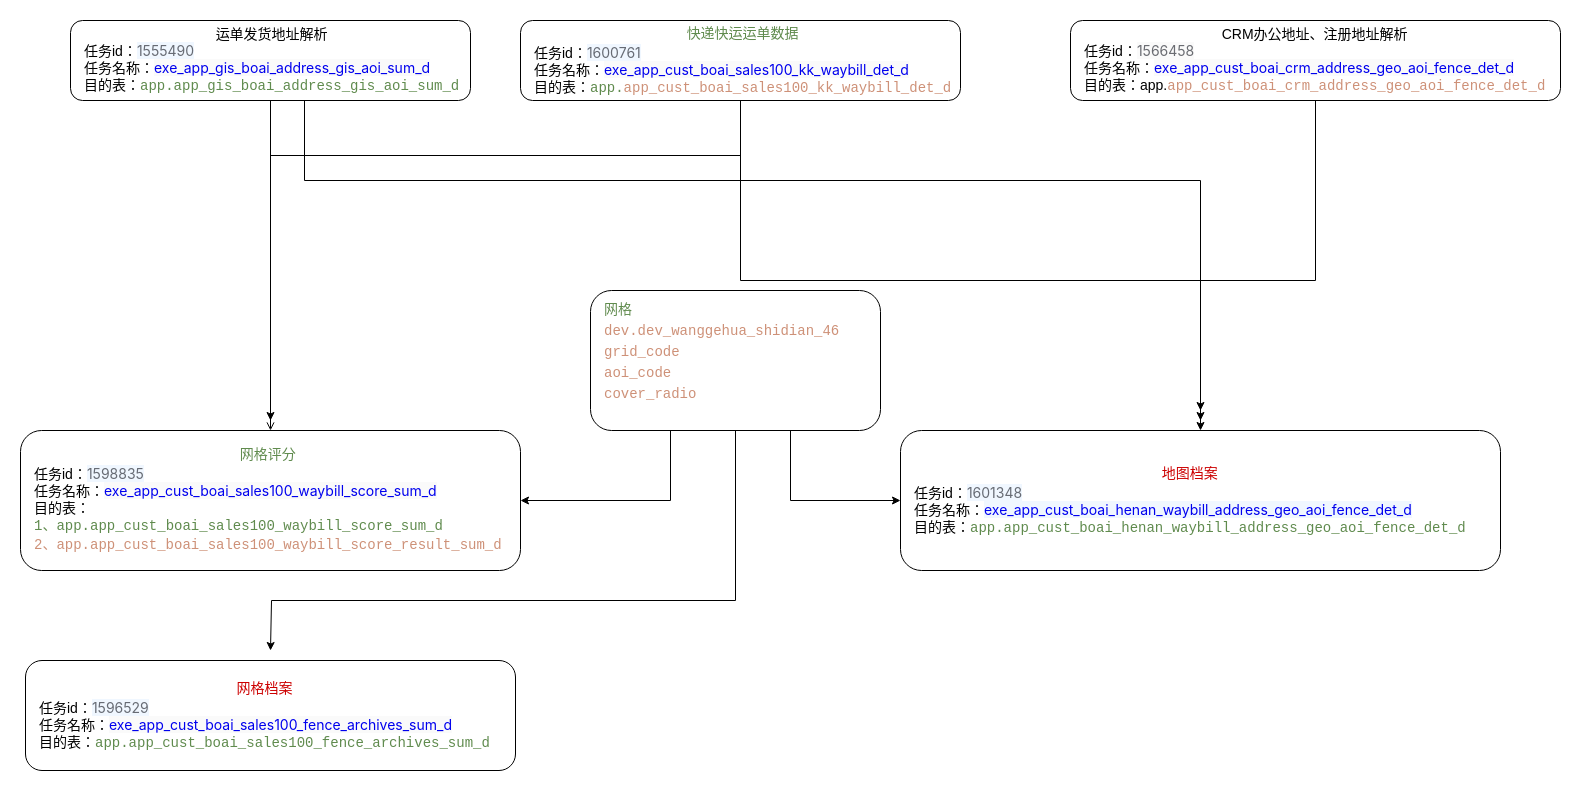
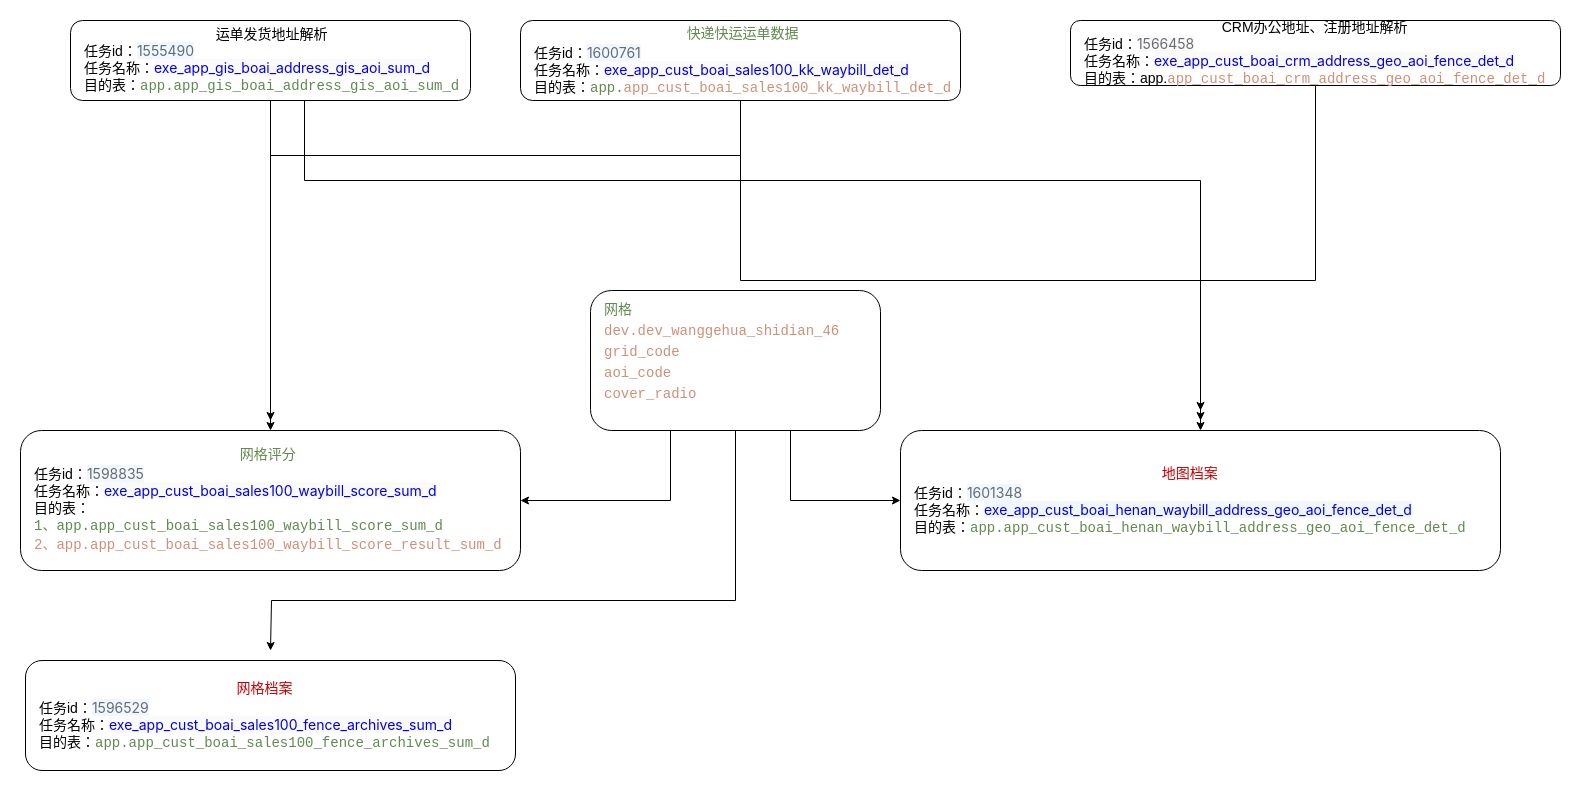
- <mxCell id="6" value="&lt;div style=&quot;text-align: center;&quot;&gt;&lt;span style=&quot;background-color: initial;&quot;&gt;CRM办公地址、注册地址解析&lt;/span&gt;&lt;/div&gt;&lt;div&gt;任务id：&lt;span style=&quot;background-color: rgba(29, 33, 41, 0.02); color: rgba(29, 33, 41, 0.65); font-family: -apple-system, &amp;quot;system-ui&amp;quot;, &amp;quot;Segoe UI&amp;quot;, &amp;quot;PingFang SC&amp;quot;, &amp;quot;Hiragino Sans GB&amp;quot;, &amp;quot;Microsoft YaHei&amp;quot;, &amp;quot;Helvetica Neue&amp;quot;, Helvetica, Arial, sans-serif, &amp;quot;Apple Color Emoji&amp;quot;, &amp;quot;Segoe UI Emoji&amp;quot;, &amp;quot;Segoe UI Symbol&amp;quot;; text-wrap-mode: nowrap;&quot;&gt;1566458&lt;/span&gt;&lt;/div&gt;&lt;div&gt;任务名称：&lt;a style=&quot;text-wrap-mode: nowrap; box-sizing: border-box; background-color: rgba(29, 33, 41, 0.02); cursor: pointer; transition: color 0.3s; touch-action: manipulation; font-family: -apple-system, &amp;quot;system-ui&amp;quot;, &amp;quot;Segoe UI&amp;quot;, &amp;quot;PingFang SC&amp;quot;, &amp;quot;Hiragino Sans GB&amp;quot;, &amp;quot;Microsoft YaHei&amp;quot;, &amp;quot;Helvetica Neue&amp;quot;, Helvetica, Arial, sans-serif, &amp;quot;Apple Color Emoji&amp;quot;, &amp;quot;Segoe UI Emoji&amp;quot;, &amp;quot;Segoe UI Symbol&amp;quot;; line-height: inherit; outline: 0px; text-decoration-line: none; padding-left: 0px; vertical-align: baseline; user-select: unset; padding-top: 0px !important; padding-right: 0px !important; padding-bottom: 0px !important;&quot; class=&quot;jmd__common-table-button--link&quot; title=&quot;exe_app_cust_boai_crm_address_geo_aoi_fence_det_d&quot; target=&quot;_blank&quot; href=&quot;http://dp.jd.com/buffalo/task/detail?env=prod&amp;amp;taskId=1566458&quot;&gt;exe_app_cust_boai_crm_address_geo_aoi_fence_det_d&lt;/a&gt;&lt;/div&gt;&lt;div&gt;目的表：app.&lt;span style=&quot;color: rgb(206, 145, 120); font-family: Menlo, Monaco, &amp;quot;Courier New&amp;quot;, monospace; white-space: pre;&quot;&gt;app_cust_boai_crm_address_geo_aoi_fence_det_d&lt;/span&gt;&lt;/div&gt;" style="rounded=1;whiteSpace=wrap;html=1;fontSize=14;align=left;spacingLeft=12;" parent="1" vertex="1"><mxGeometry x="1070" y="20" width="490" height="80" as="geometry" /></mxCell>
+ <mxCell id="6" value="&lt;div style=&quot;text-align: center;&quot;&gt;&lt;span style=&quot;background-color: initial;&quot;&gt;CRM办公地址、注册地址解析&lt;/span&gt;&lt;/div&gt;&lt;div&gt;任务id：&lt;span style=&quot;background-color: rgba(29, 33, 41, 0.02); color: rgba(29, 33, 41, 0.65); font-family: -apple-system, &amp;quot;system-ui&amp;quot;, &amp;quot;Segoe UI&amp;quot;, &amp;quot;PingFang SC&amp;quot;, &amp;quot;Hiragino Sans GB&amp;quot;, &amp;quot;Microsoft YaHei&amp;quot;, &amp;quot;Helvetica Neue&amp;quot;, Helvetica, Arial, sans-serif, &amp;quot;Apple Color Emoji&amp;quot;, &amp;quot;Segoe UI Emoji&amp;quot;, &amp;quot;Segoe UI Symbol&amp;quot;; text-wrap-mode: nowrap;&quot;&gt;1566458&lt;/span&gt;&lt;/div&gt;&lt;div&gt;任务名称：&lt;a style=&quot;text-wrap-mode: nowrap; box-sizing: border-box; background-color: rgba(29, 33, 41, 0.02); cursor: pointer; transition: color 0.3s; touch-action: manipulation; font-family: -apple-system, &amp;quot;system-ui&amp;quot;, &amp;quot;Segoe UI&amp;quot;, &amp;quot;PingFang SC&amp;quot;, &amp;quot;Hiragino Sans GB&amp;quot;, &amp;quot;Microsoft YaHei&amp;quot;, &amp;quot;Helvetica Neue&amp;quot;, Helvetica, Arial, sans-serif, &amp;quot;Apple Color Emoji&amp;quot;, &amp;quot;Segoe UI Emoji&amp;quot;, &amp;quot;Segoe UI Symbol&amp;quot;; line-height: inherit; outline: 0px; text-decoration-line: none; padding-left: 0px; vertical-align: baseline; user-select: unset; padding-top: 0px !important; padding-right: 0px !important; padding-bottom: 0px !important;&quot; class=&quot;jmd__common-table-button--link&quot; title=&quot;exe_app_cust_boai_crm_address_geo_aoi_fence_det_d&quot; target=&quot;_blank&quot; href=&quot;http://dp.jd.com/buffalo/task/detail?env=prod&amp;amp;taskId=1566458&quot;&gt;exe_app_cust_boai_crm_address_geo_aoi_fence_det_d&lt;/a&gt;&lt;/div&gt;&lt;div&gt;目的表：app.&lt;span style=&quot;color: rgb(206, 145, 120); font-family: Menlo, Monaco, &amp;quot;Courier New&amp;quot;, monospace; white-space: pre;&quot;&gt;app_cust_boai_crm_address_geo_aoi_fence_det_d&lt;/span&gt;&lt;/div&gt;" style="rounded=1;whiteSpace=wrap;html=1;fontSize=14;align=left;spacingLeft=12;" parent="1" vertex="1"><mxGeometry x="1070" y="20" width="490" height="65" as="geometry" /></mxCell>
- <mxCell id="2" style="edgeStyle=orthogonalEdgeStyle;rounded=0;orthogonalLoop=1;jettySize=auto;html=1;entryX=0.5;entryY=0;entryDx=0;entryDy=0;endArrow=open;" parent="1" source="4" target="10" edge="1"><mxGeometry relative="1" as="geometry" /></mxCell>
+ <mxCell id="2" style="edgeStyle=orthogonalEdgeStyle;rounded=0;orthogonalLoop=1;jettySize=auto;html=1;entryX=0.5;entryY=0;entryDx=0;entryDy=0;" parent="1" source="4" target="10" edge="1"><mxGeometry relative="1" as="geometry" /></mxCell>
